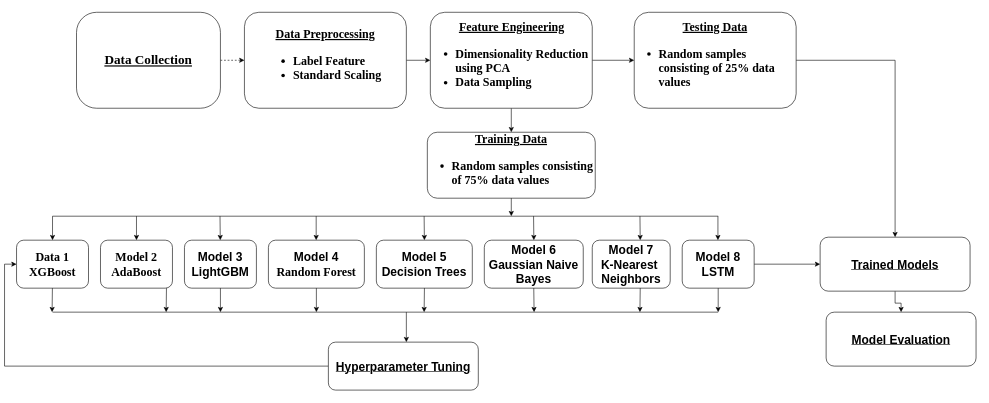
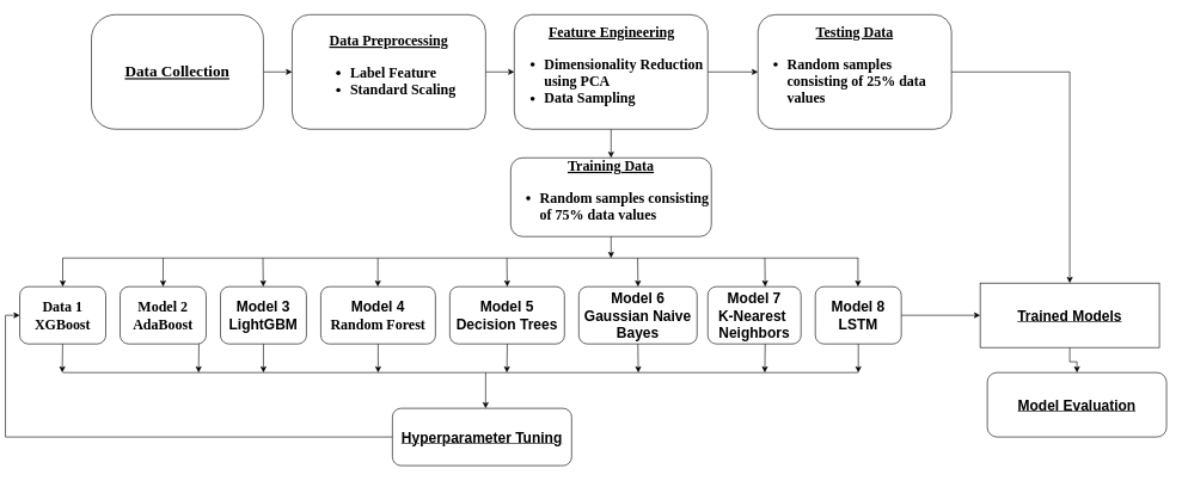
- <mxCell id="2" value="" style="edgeStyle=orthogonalEdgeStyle;rounded=0;orthogonalLoop=1;jettySize=auto;html=1;dashed=1;" parent="1" source="3" target="8" edge="1"><mxGeometry relative="1" as="geometry" /></mxCell>
+ <mxCell id="2" value="" style="edgeStyle=orthogonalEdgeStyle;rounded=0;orthogonalLoop=1;jettySize=auto;html=1;" parent="1" source="3" target="8" edge="1"><mxGeometry relative="1" as="geometry" /></mxCell>
- <mxCell id="42" value="&lt;b&gt;&lt;u&gt;&lt;font style=&quot;font-size: 20px;&quot;&gt;Trained Models&lt;/font&gt;&lt;/u&gt;&lt;/b&gt;" style="rounded=1;whiteSpace=wrap;html=1;align=center;" parent="1" vertex="1"><mxGeometry x="1360" y="395" width="250" height="90" as="geometry" /></mxCell>
+ <mxCell id="42" value="&lt;b&gt;&lt;u&gt;&lt;font style=&quot;font-size: 20px;&quot;&gt;Trained Models&lt;/font&gt;&lt;/u&gt;&lt;/b&gt;" style="whiteSpace=wrap;html=1;align=center;rounded=0;" parent="1" vertex="1"><mxGeometry x="1360" y="395" width="250" height="90" as="geometry" /></mxCell>
